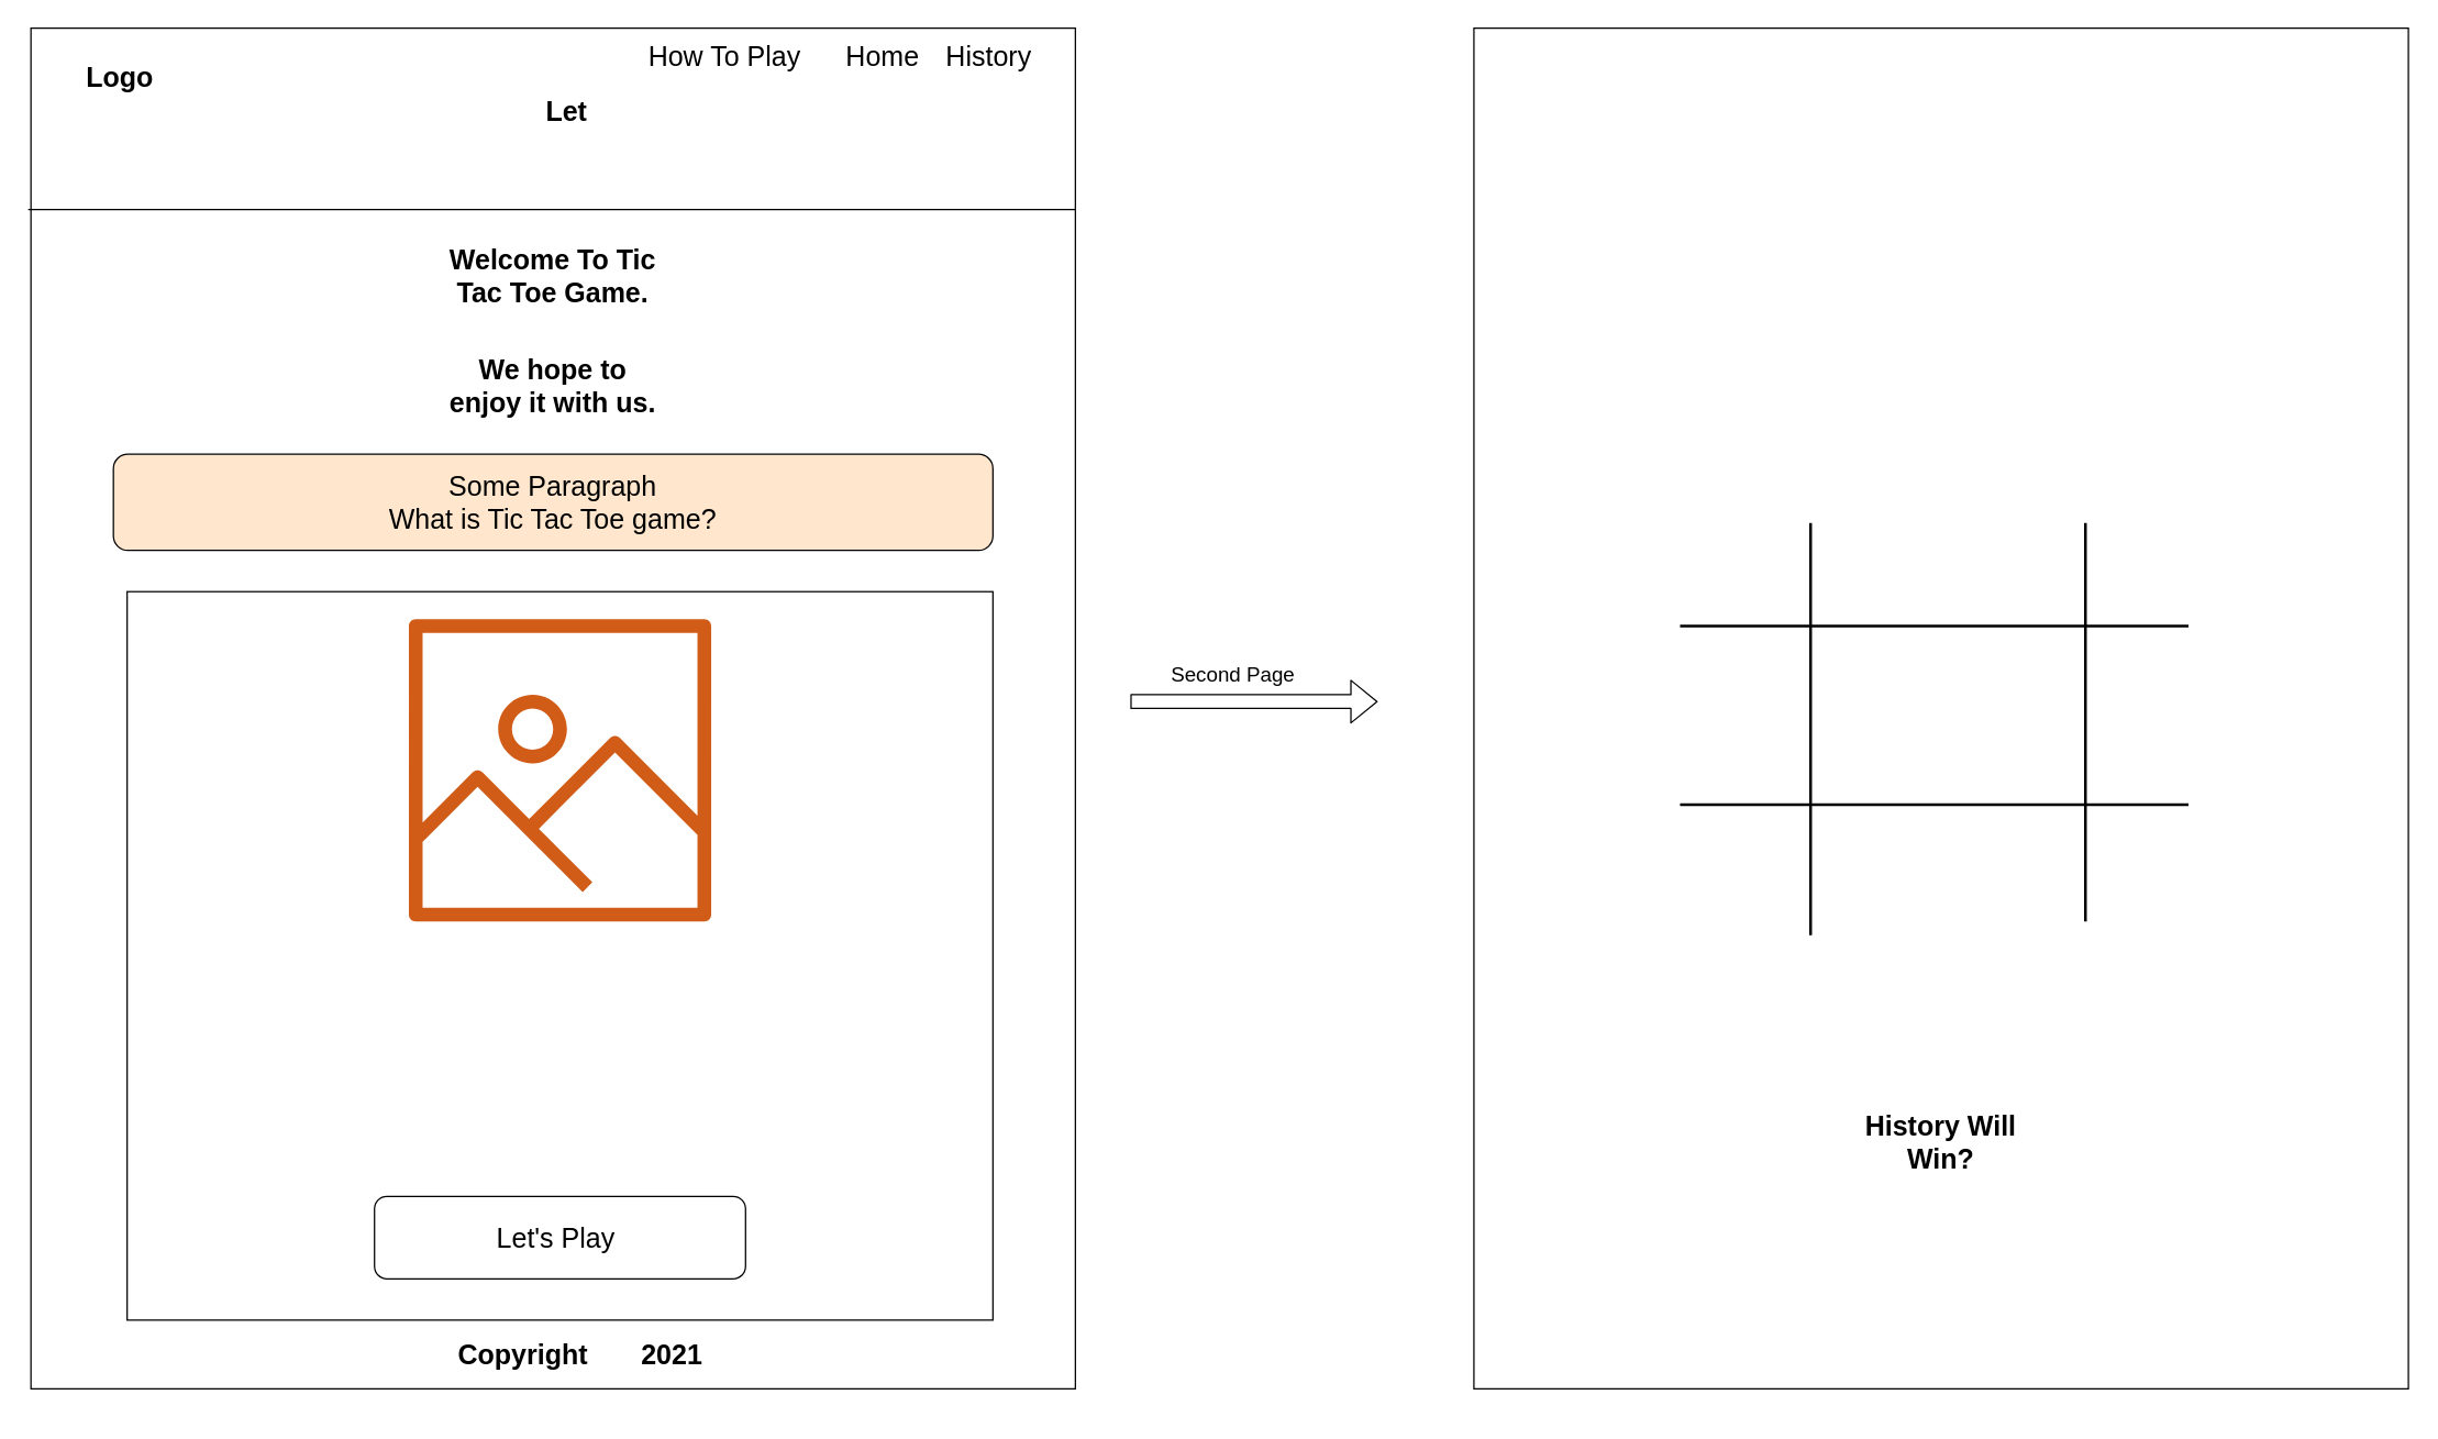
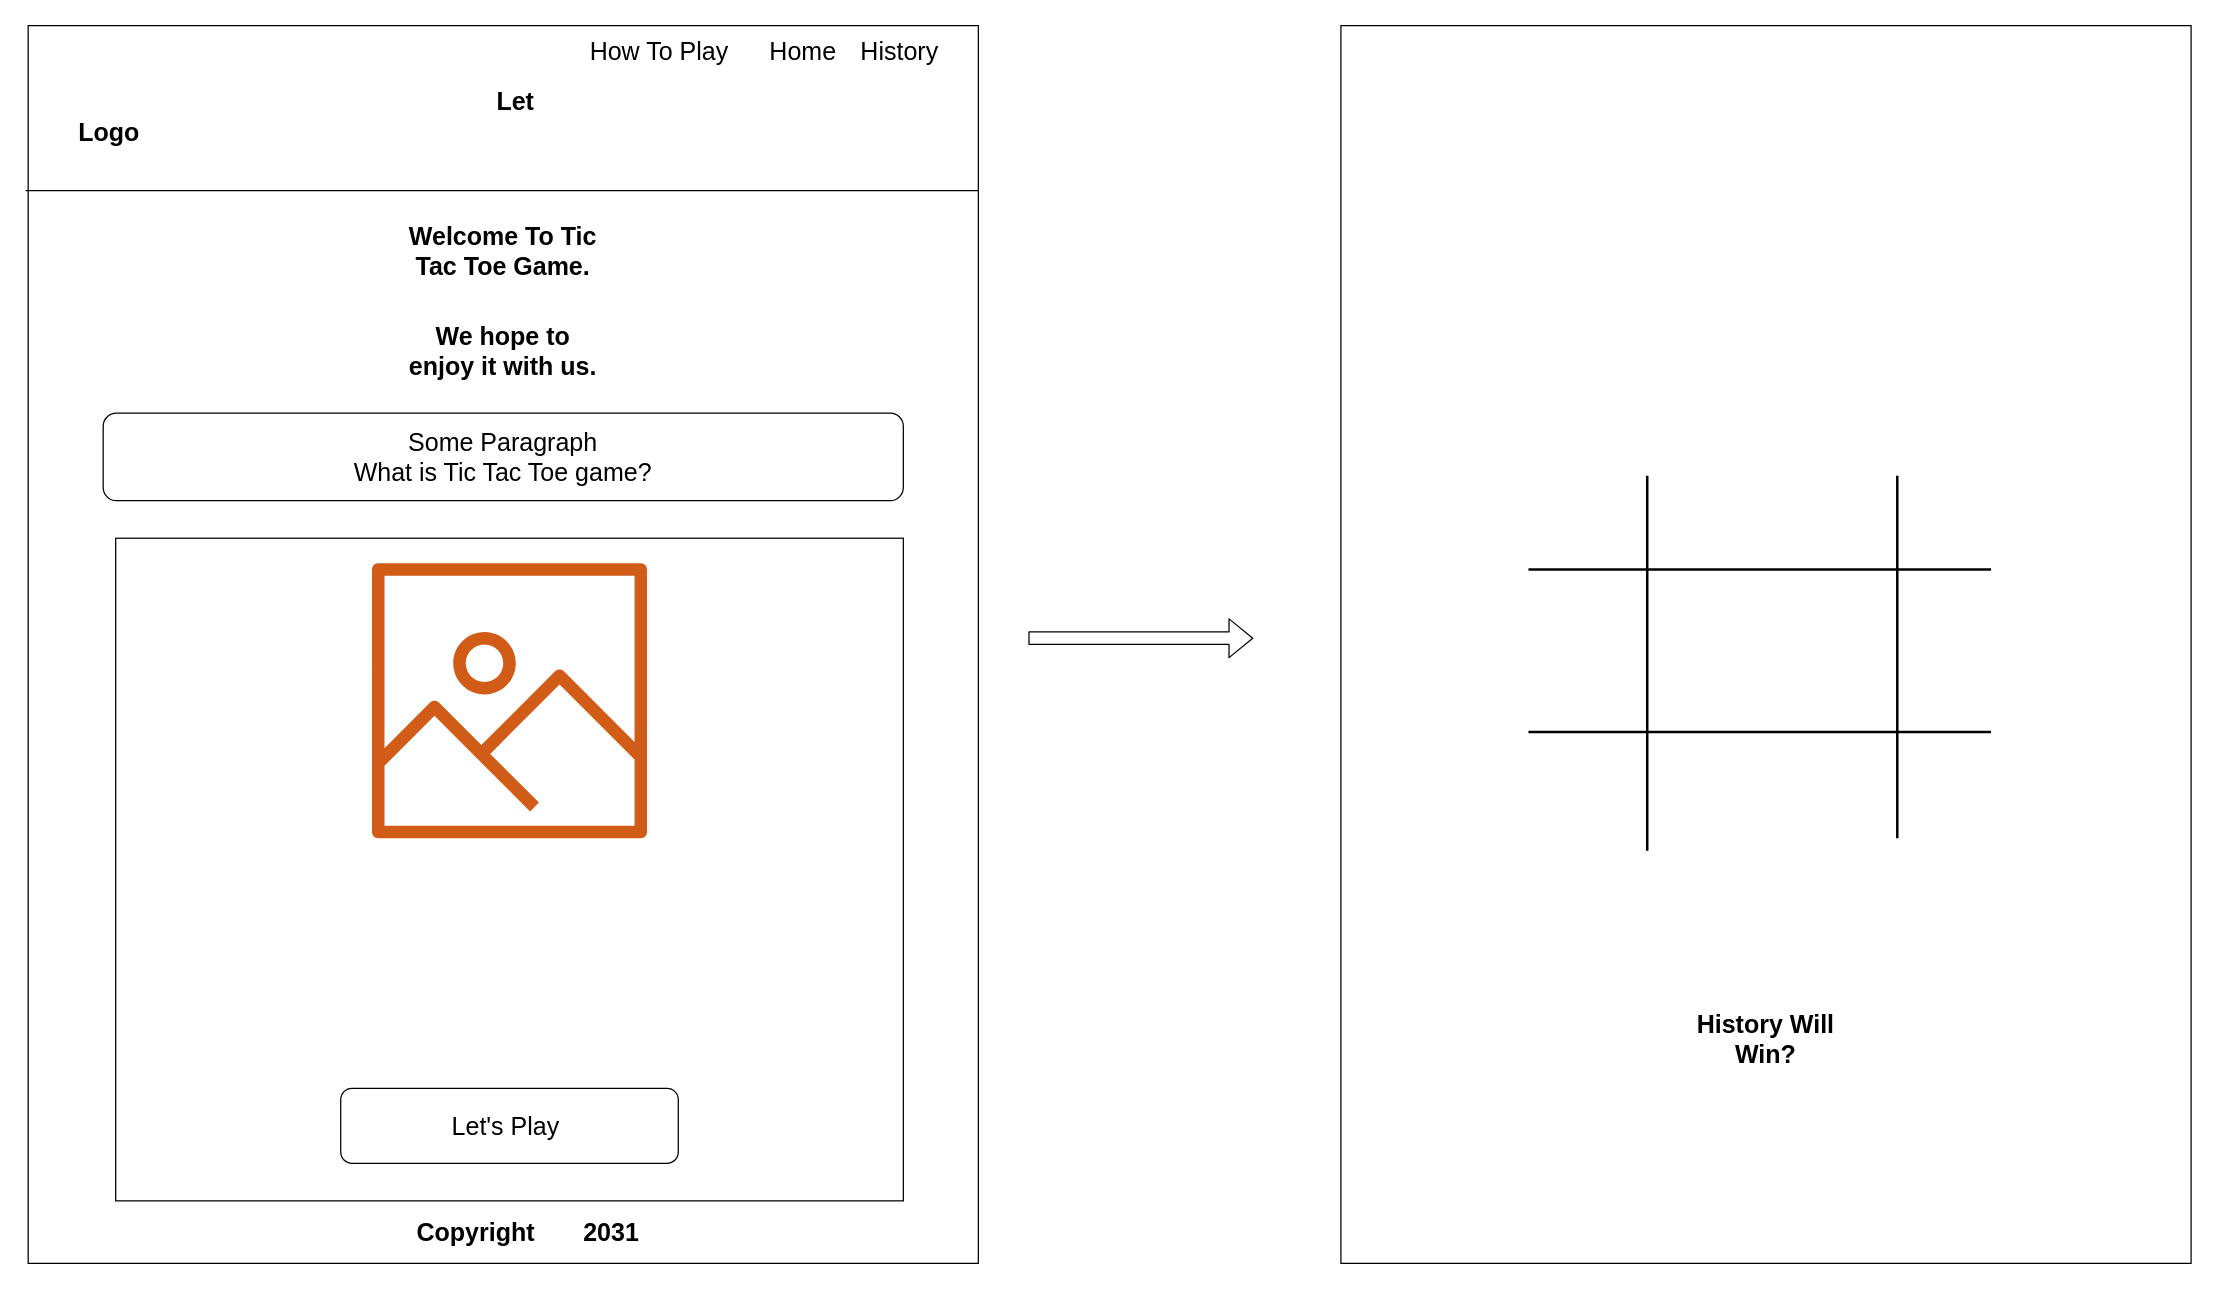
- <mxCell id="6" value="Logo" style="text;html=1;strokeColor=none;fillColor=none;align=center;verticalAlign=middle;whiteSpace=wrap;rounded=0;fontSize=20;fontStyle=1" parent="1" vertex="1"><mxGeometry x="42" y="30" width="90" height="50" as="geometry" /></mxCell>
+ <mxCell id="6" value="Logo" style="text;html=1;strokeColor=none;fillColor=none;align=center;verticalAlign=middle;whiteSpace=wrap;rounded=0;fontSize=20;fontStyle=1" parent="1" vertex="1"><mxGeometry x="42" y="80" width="90" height="50" as="geometry" /></mxCell>
- <mxCell id="11" value="Some Paragraph&lt;br&gt;What is Tic Tac Toe game?" style="rounded=1;whiteSpace=wrap;html=1;fontSize=20;fillColor=#ffe6cc;" parent="1" vertex="1"><mxGeometry x="82" y="330" width="640" height="70" as="geometry" /></mxCell>
+ <mxCell id="11" value="Some Paragraph&lt;br&gt;What is Tic Tac Toe game?" style="rounded=1;whiteSpace=wrap;html=1;fontSize=20;" parent="1" vertex="1"><mxGeometry x="82" y="330" width="640" height="70" as="geometry" /></mxCell>
- <mxCell id="22" value="Second Page" style="text;html=1;strokeColor=none;fillColor=none;align=center;verticalAlign=middle;whiteSpace=wrap;rounded=0;fontSize=15;" vertex="1" parent="1"><mxGeometry x="842" y="480" width="110" height="20" as="geometry" /></mxCell>
- <mxCell id="18" value="Copyright&amp;nbsp; &amp;nbsp; &amp;nbsp; &amp;nbsp;2021" style="text;html=1;strokeColor=none;fillColor=none;align=center;verticalAlign=middle;whiteSpace=wrap;rounded=0;fontSize=20;fontStyle=1" vertex="1" parent="1"><mxGeometry x="322" y="945" width="200" height="80" as="geometry" /></mxCell>
+ <mxCell id="18" value="Copyright&amp;nbsp; &amp;nbsp; &amp;nbsp; &amp;nbsp;2031" style="text;html=1;strokeColor=none;fillColor=none;align=center;verticalAlign=middle;whiteSpace=wrap;rounded=0;fontSize=20;fontStyle=1" vertex="1" parent="1"><mxGeometry x="322" y="945" width="200" height="80" as="geometry" /></mxCell>
